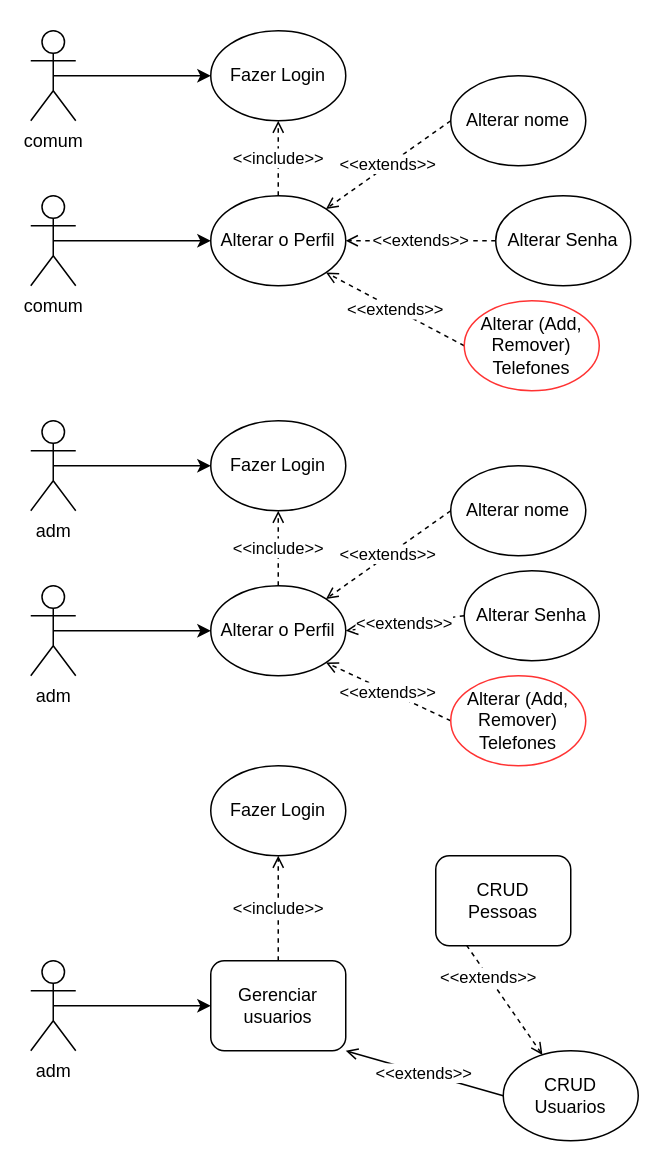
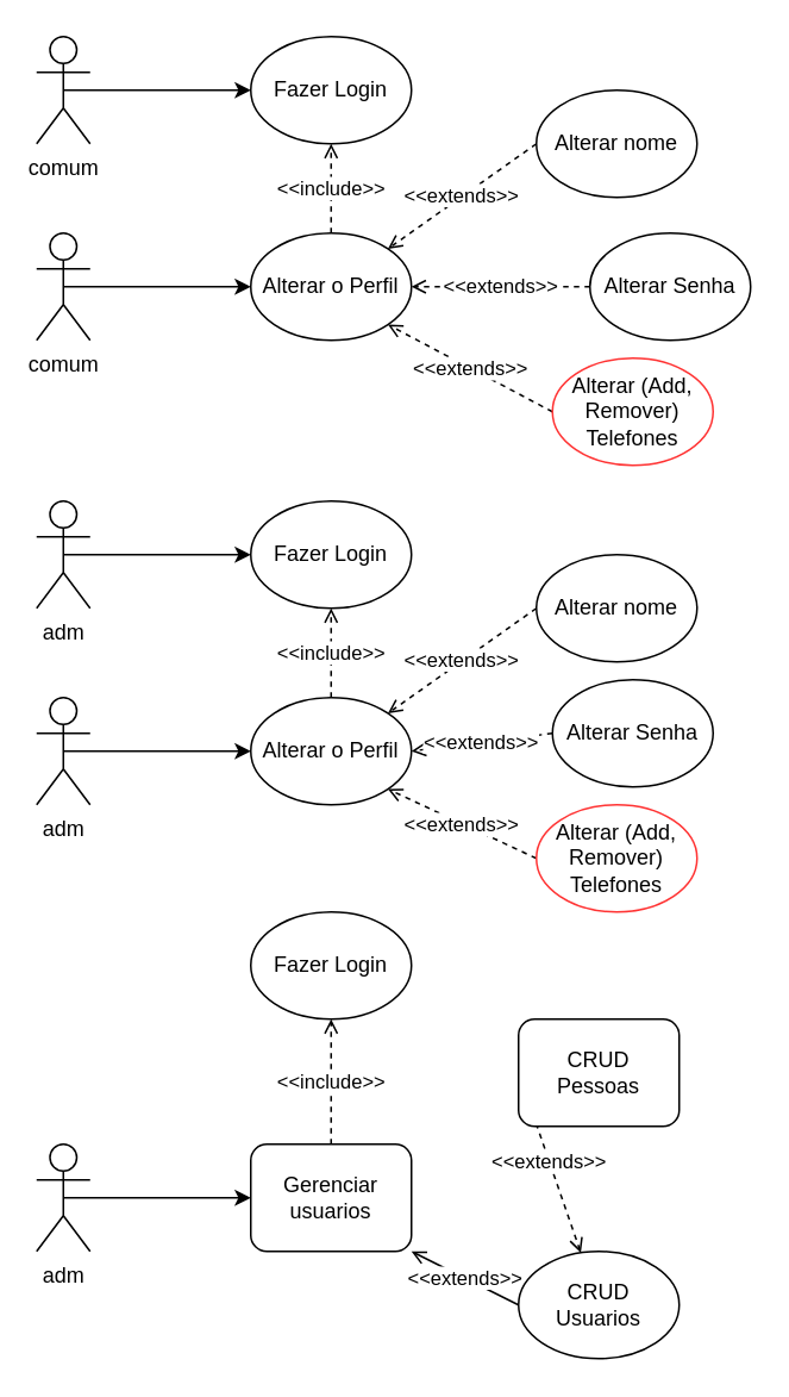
- <mxCell id="31" value="CRUD&lt;br&gt;Usuarios" style="ellipse;whiteSpace=wrap;html=1;" vertex="1" parent="1"><mxGeometry x="335" y="700" width="90" height="60" as="geometry" /></mxCell>
+ <mxCell id="31" value="CRUD&lt;br&gt;Usuarios" style="ellipse;whiteSpace=wrap;html=1;" vertex="1" parent="1"><mxGeometry x="290" y="700" width="90" height="60" as="geometry" /></mxCell>
